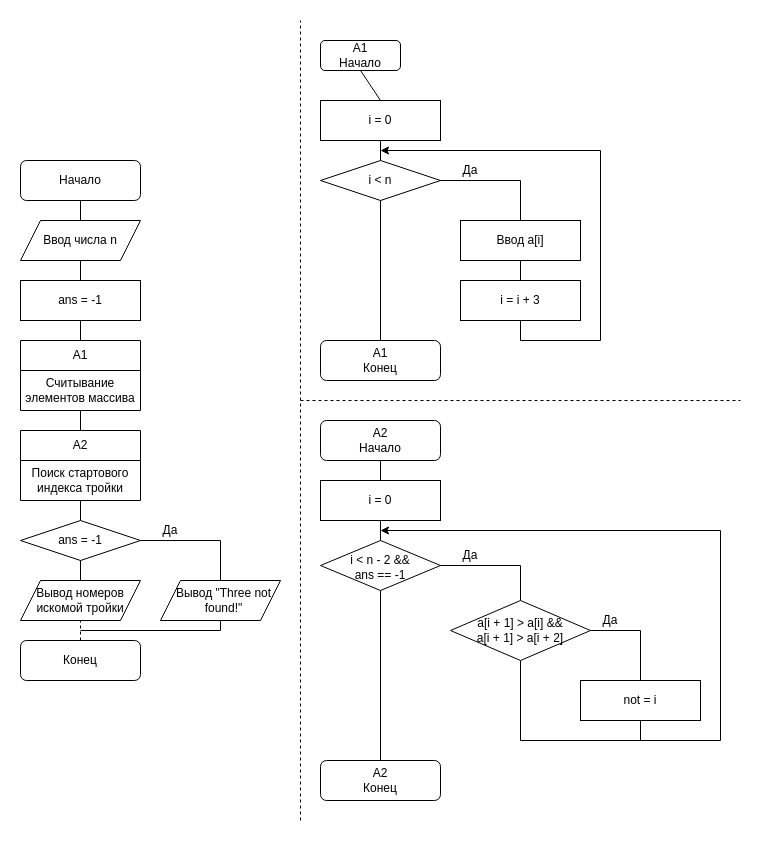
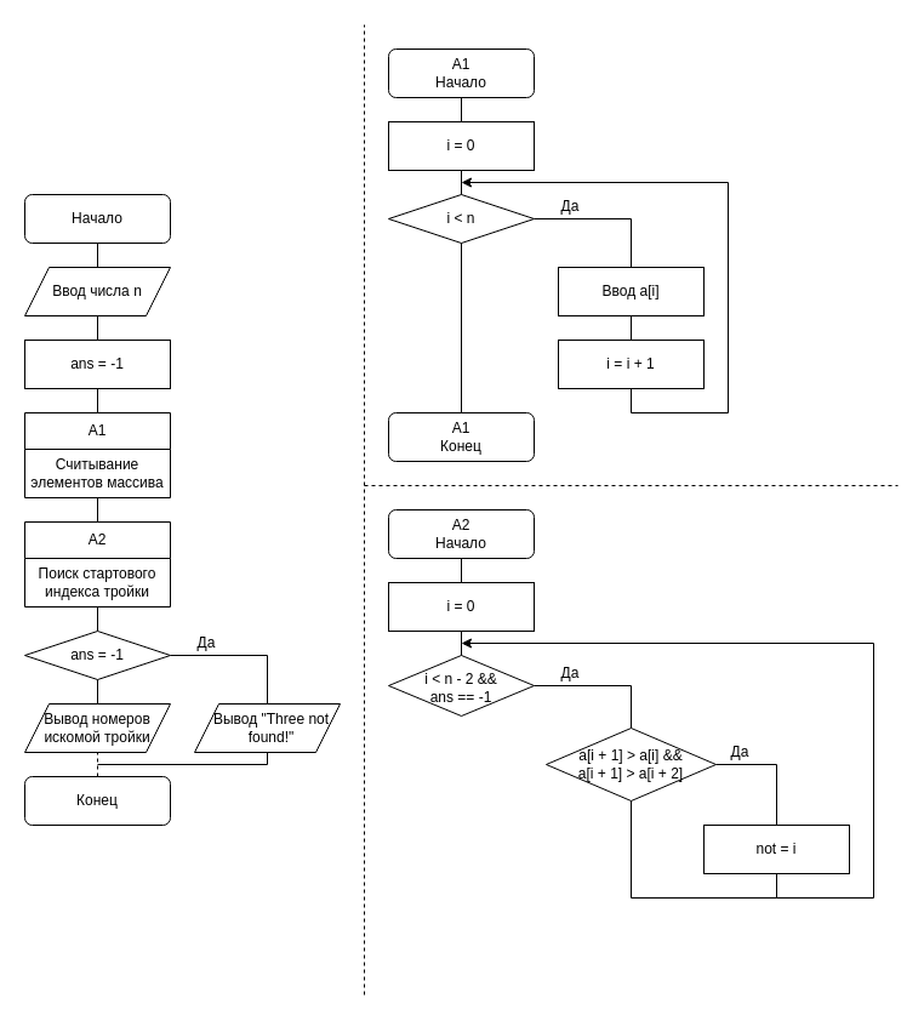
- <mxCell id="23" value="A1&lt;br&gt;Начало" style="rounded=1;whiteSpace=wrap;html=1;" vertex="1" parent="1"><mxGeometry x="320" y="40" width="80" height="30" as="geometry" /></mxCell>
+ <mxCell id="23" value="A1&lt;br&gt;Начало" style="rounded=1;whiteSpace=wrap;html=1;" vertex="1" parent="1"><mxGeometry x="320" y="40" width="120" height="40" as="geometry" /></mxCell>
- <mxCell id="28" value="i = i + 3" style="rounded=0;whiteSpace=wrap;html=1;" vertex="1" parent="1"><mxGeometry x="460" y="280" width="120" height="40" as="geometry" /></mxCell>
+ <mxCell id="28" value="i = i + 1" style="rounded=0;whiteSpace=wrap;html=1;" vertex="1" parent="1"><mxGeometry x="460" y="280" width="120" height="40" as="geometry" /></mxCell>
- <mxCell id="51" value="" style="endArrow=none;html=1;rounded=0;entryX=0.5;entryY=1;entryDx=0;entryDy=0;exitX=0.5;exitY=0;exitDx=0;exitDy=0;" edge="1" parent="1" source="50" target="40"><mxGeometry width="50" height="50" relative="1" as="geometry"><mxPoint x="230" y="710" as="sourcePoint" /><mxPoint x="280" y="660" as="targetPoint" /></mxGeometry></mxCell>
- <mxCell id="50" value="A2&lt;br&gt;Конец" style="rounded=1;whiteSpace=wrap;html=1;" vertex="1" parent="1"><mxGeometry x="320" y="760" width="120" height="40" as="geometry" /></mxCell>
